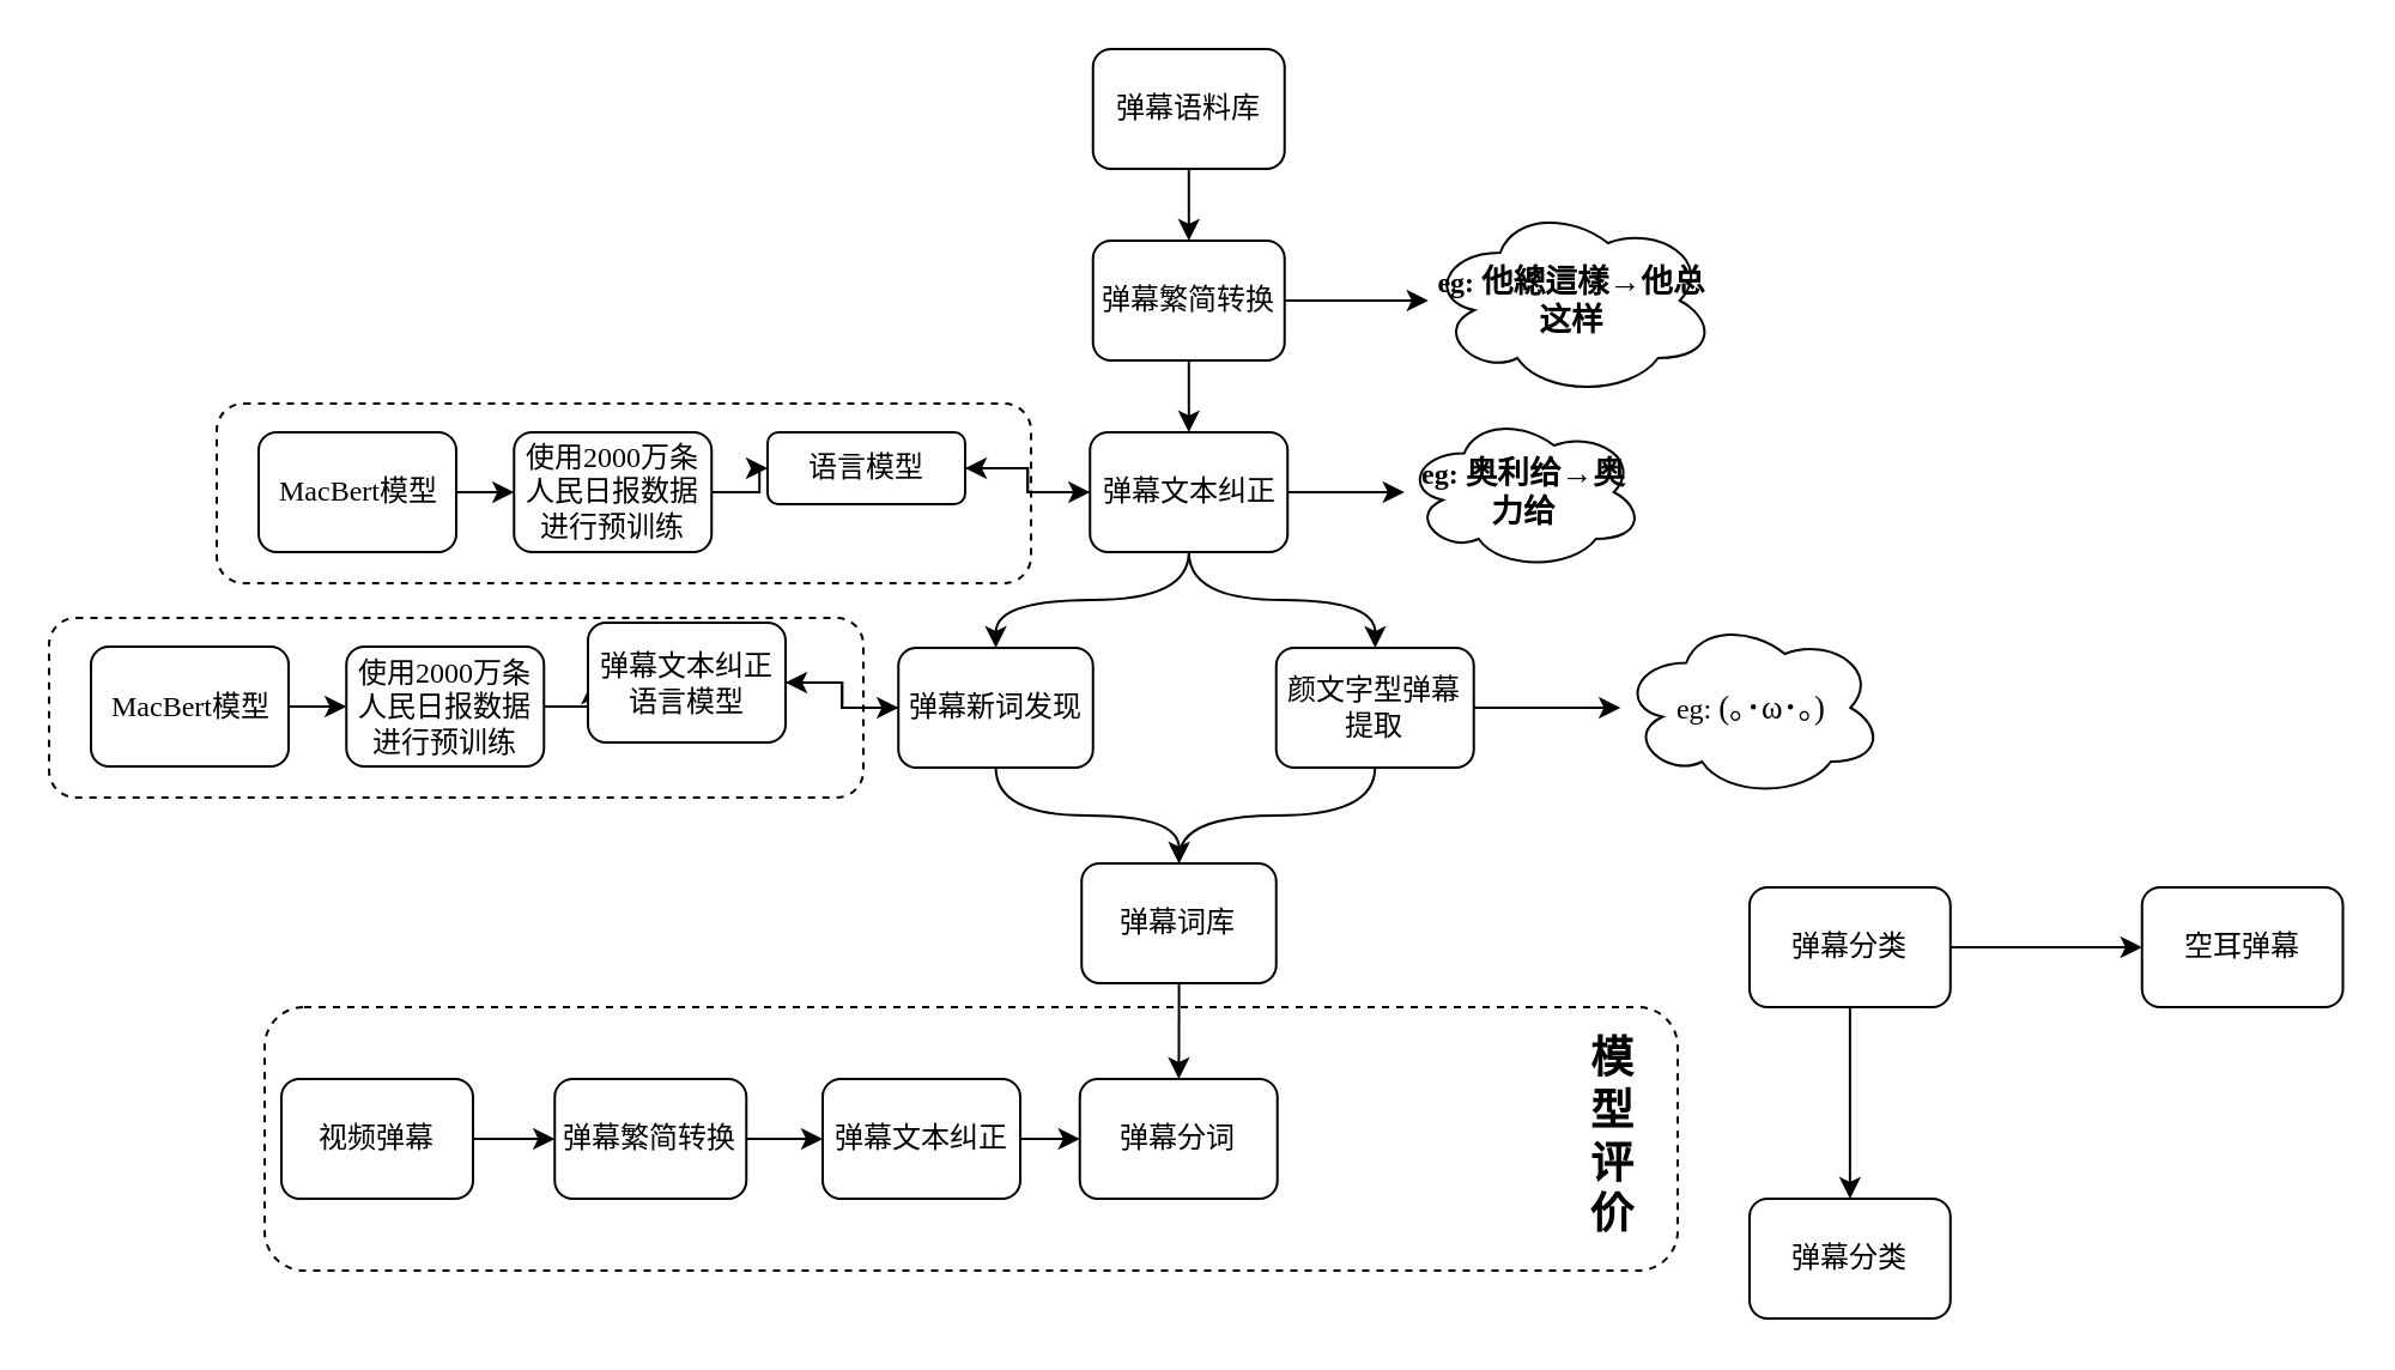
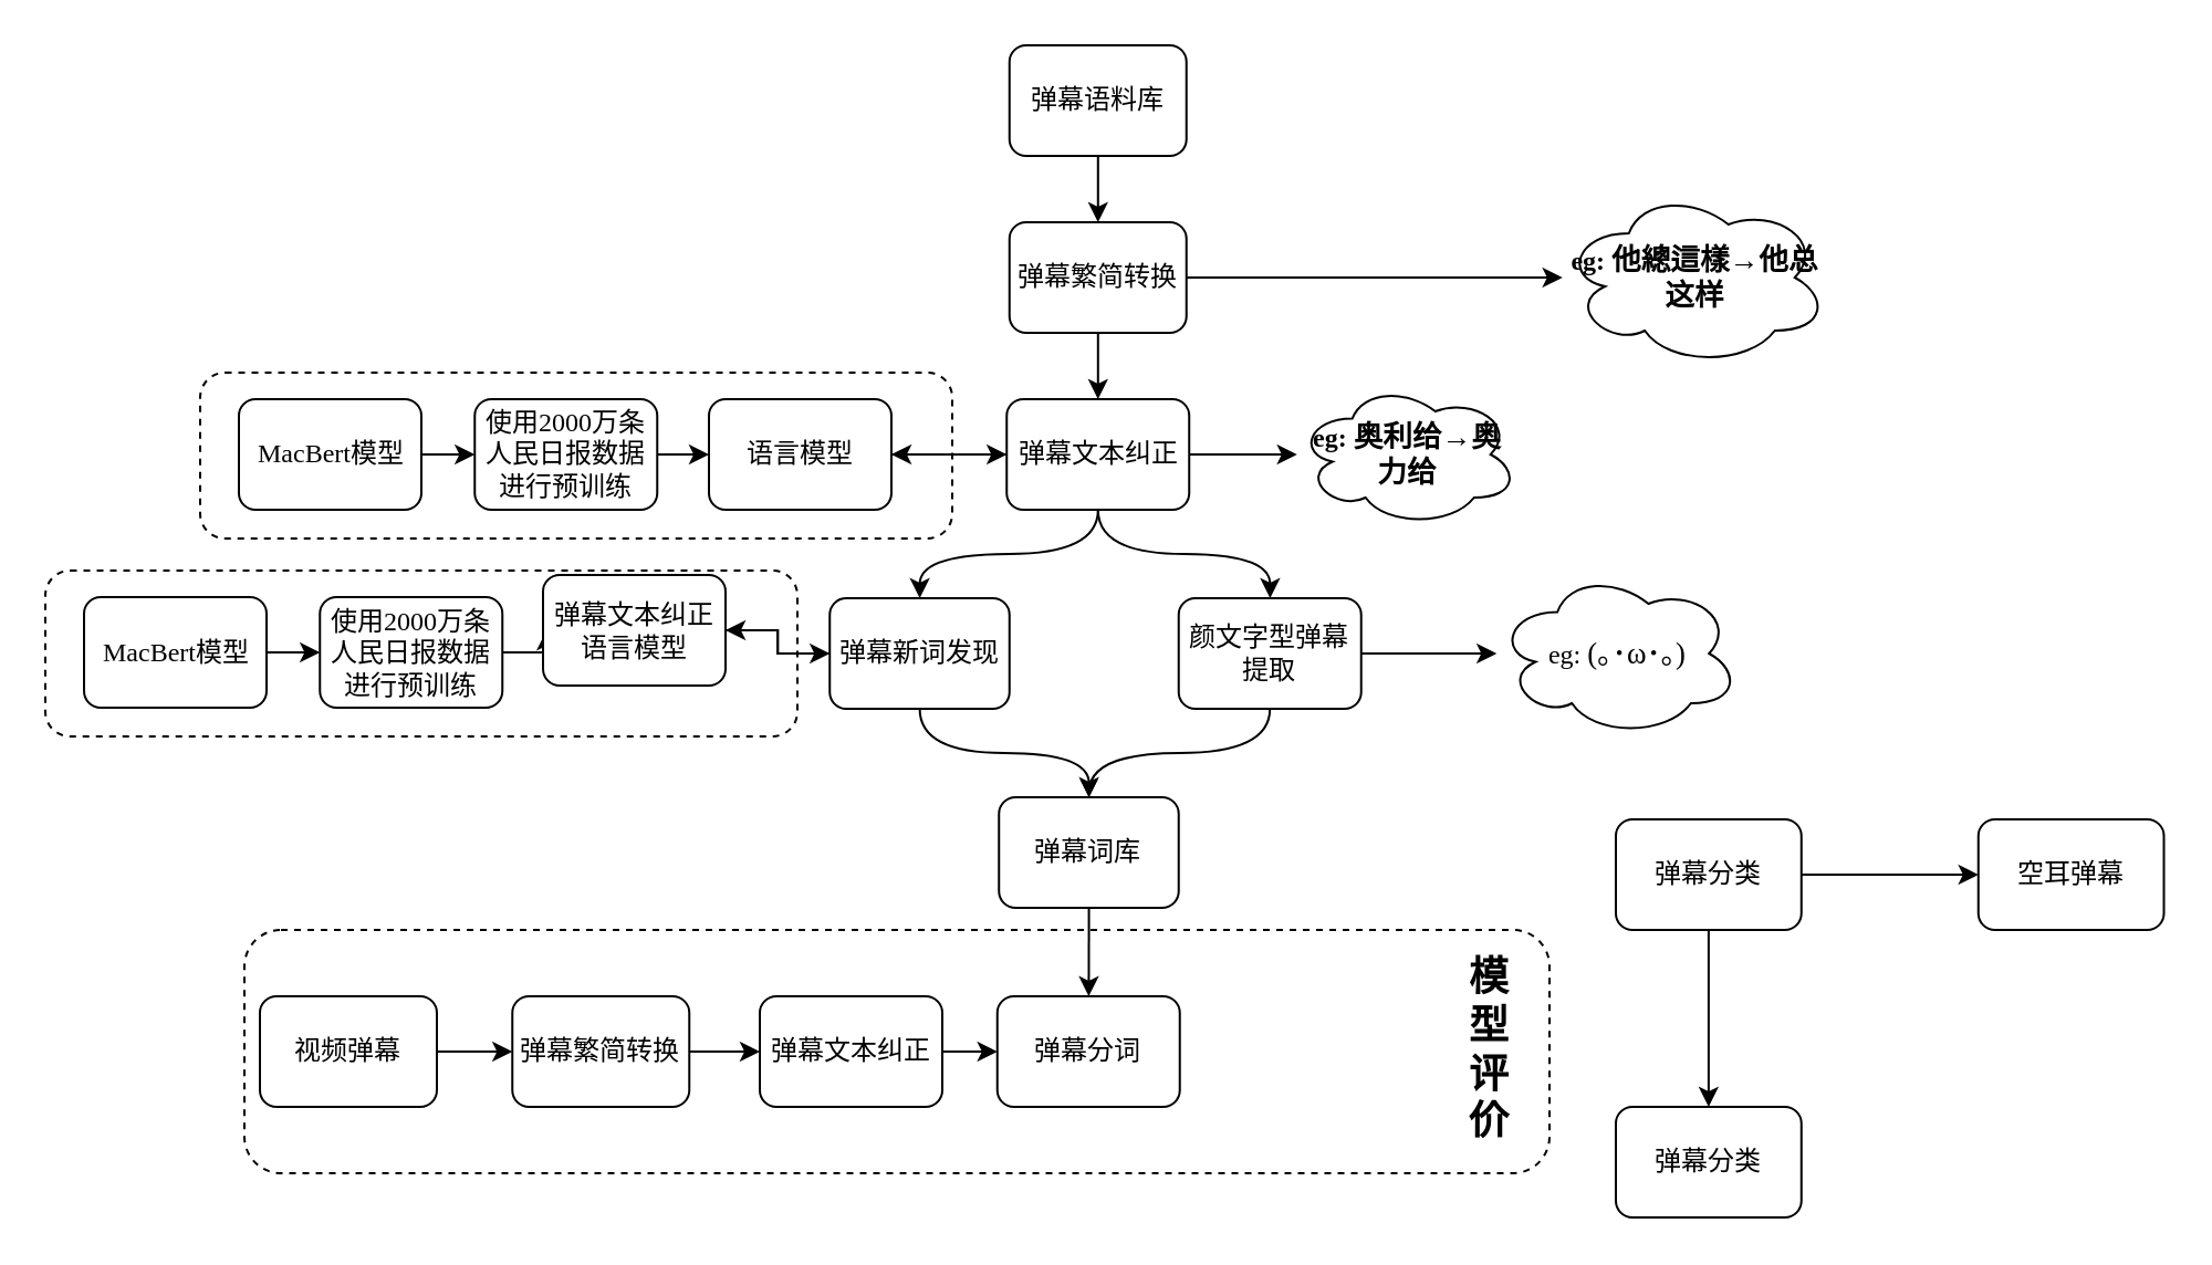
- <mxCell id="24" value="eg:&amp;nbsp;&lt;span style=&quot;font-size: 10.0pt&quot;&gt;他總這樣→他总这样&lt;/span&gt;" style="ellipse;shape=cloud;whiteSpace=wrap;html=1;rounded=1;shadow=0;fontFamily=Verdana;strokeWidth=1;fontStyle=1" parent="1" vertex="1"><mxGeometry x="595.87" y="85" width="120" height="80" as="geometry" /></mxCell>
+ <mxCell id="24" value="eg:&amp;nbsp;&lt;span style=&quot;font-size: 10.0pt&quot;&gt;他總這樣→他总这样&lt;/span&gt;" style="ellipse;shape=cloud;whiteSpace=wrap;html=1;rounded=1;shadow=0;fontFamily=Verdana;strokeWidth=1;fontStyle=1" parent="1" vertex="1"><mxGeometry x="705.87" y="85" width="120" height="80" as="geometry" /></mxCell>
- <mxCell id="37" value="语言模型" style="whiteSpace=wrap;html=1;shadow=0;labelBackgroundColor=none;strokeWidth=1;fontFamily=Verdana;fontSize=12;align=center;rounded=1;" parent="1" vertex="1"><mxGeometry x="320" y="180" width="82.5" height="30" as="geometry" /></mxCell>
+ <mxCell id="37" value="语言模型" style="whiteSpace=wrap;html=1;shadow=0;labelBackgroundColor=none;strokeWidth=1;fontFamily=Verdana;fontSize=12;align=center;rounded=1;" parent="1" vertex="1"><mxGeometry x="320" y="180" width="82.5" height="50" as="geometry" /></mxCell>
